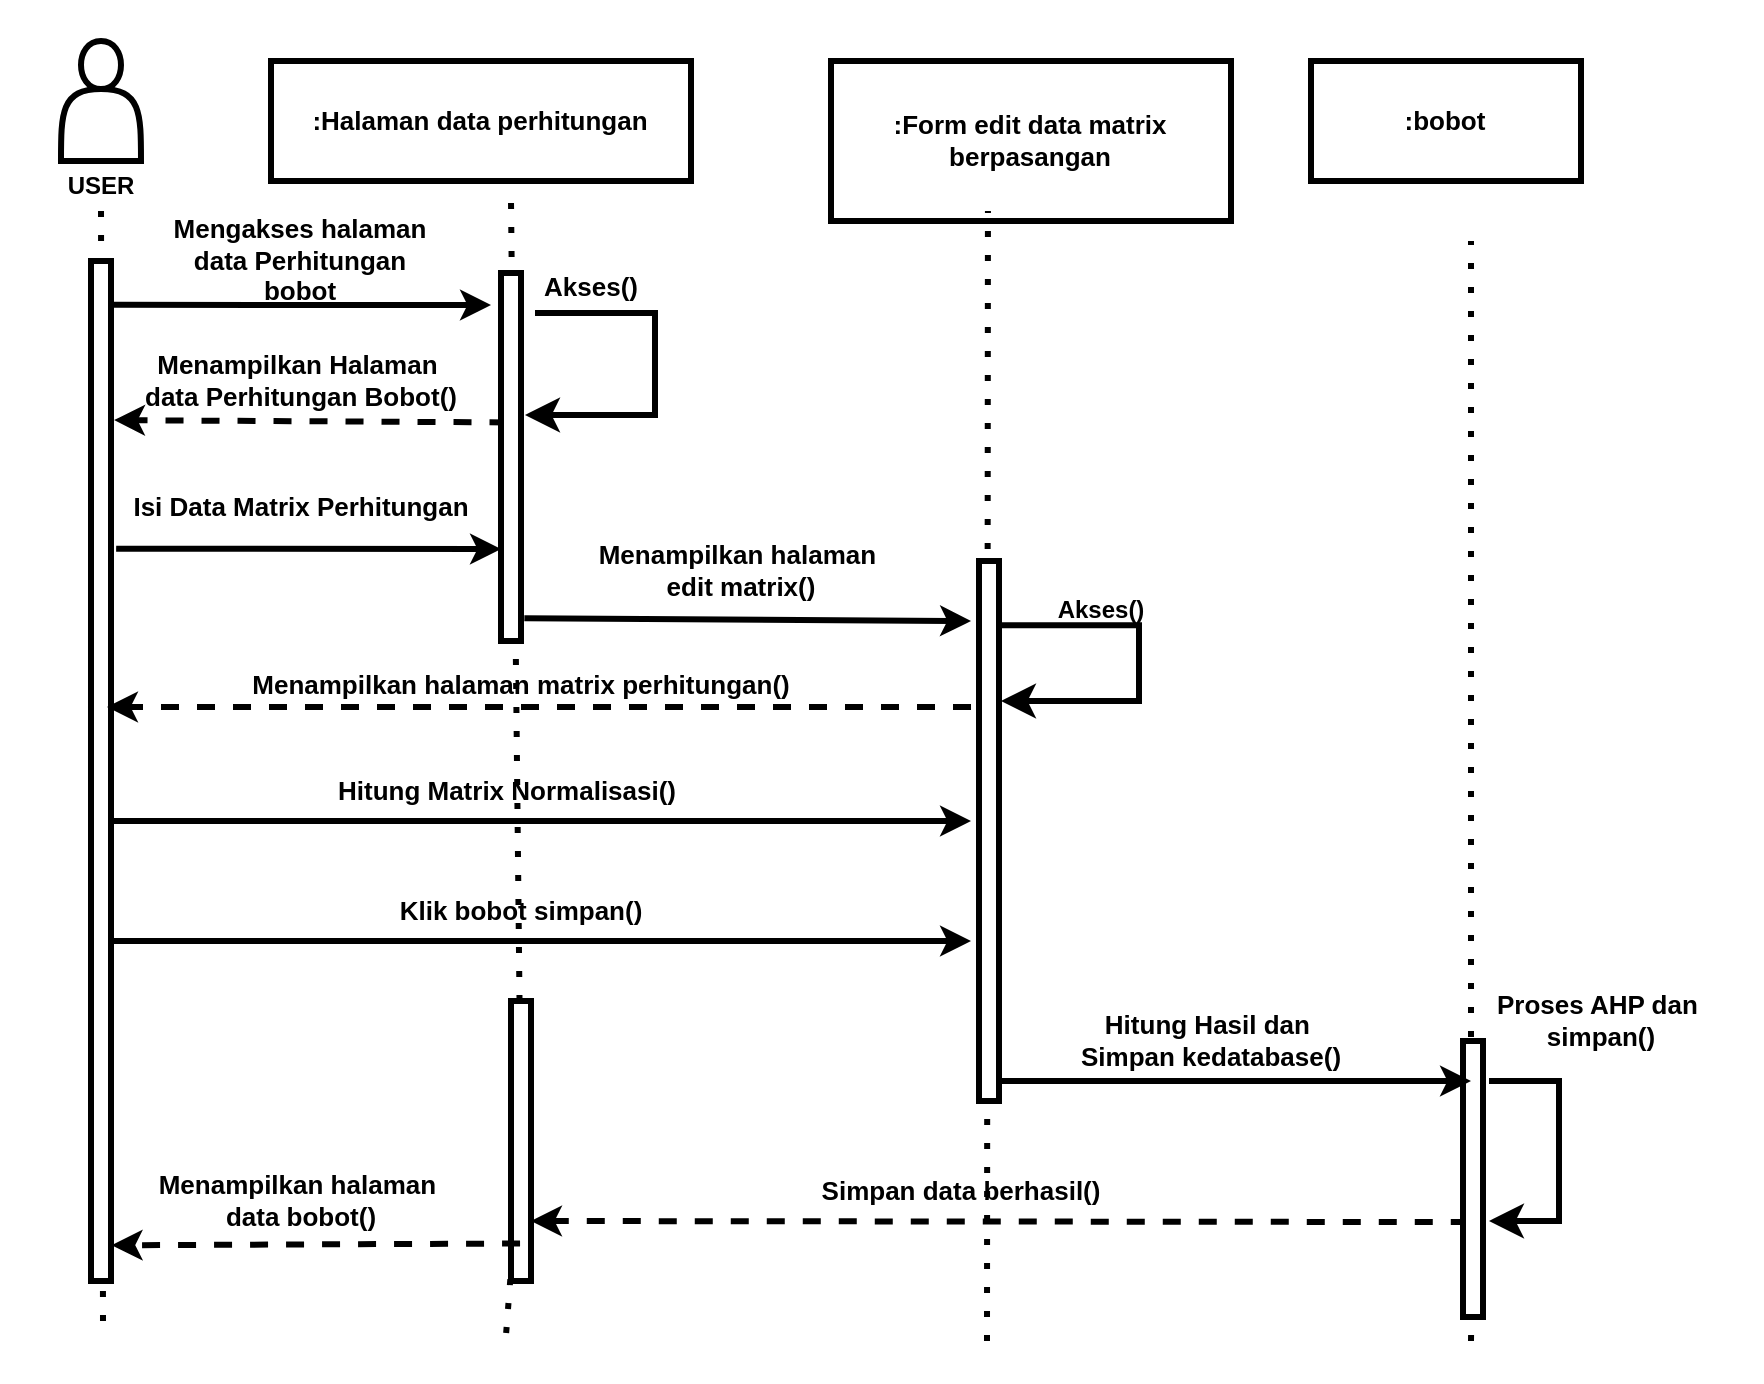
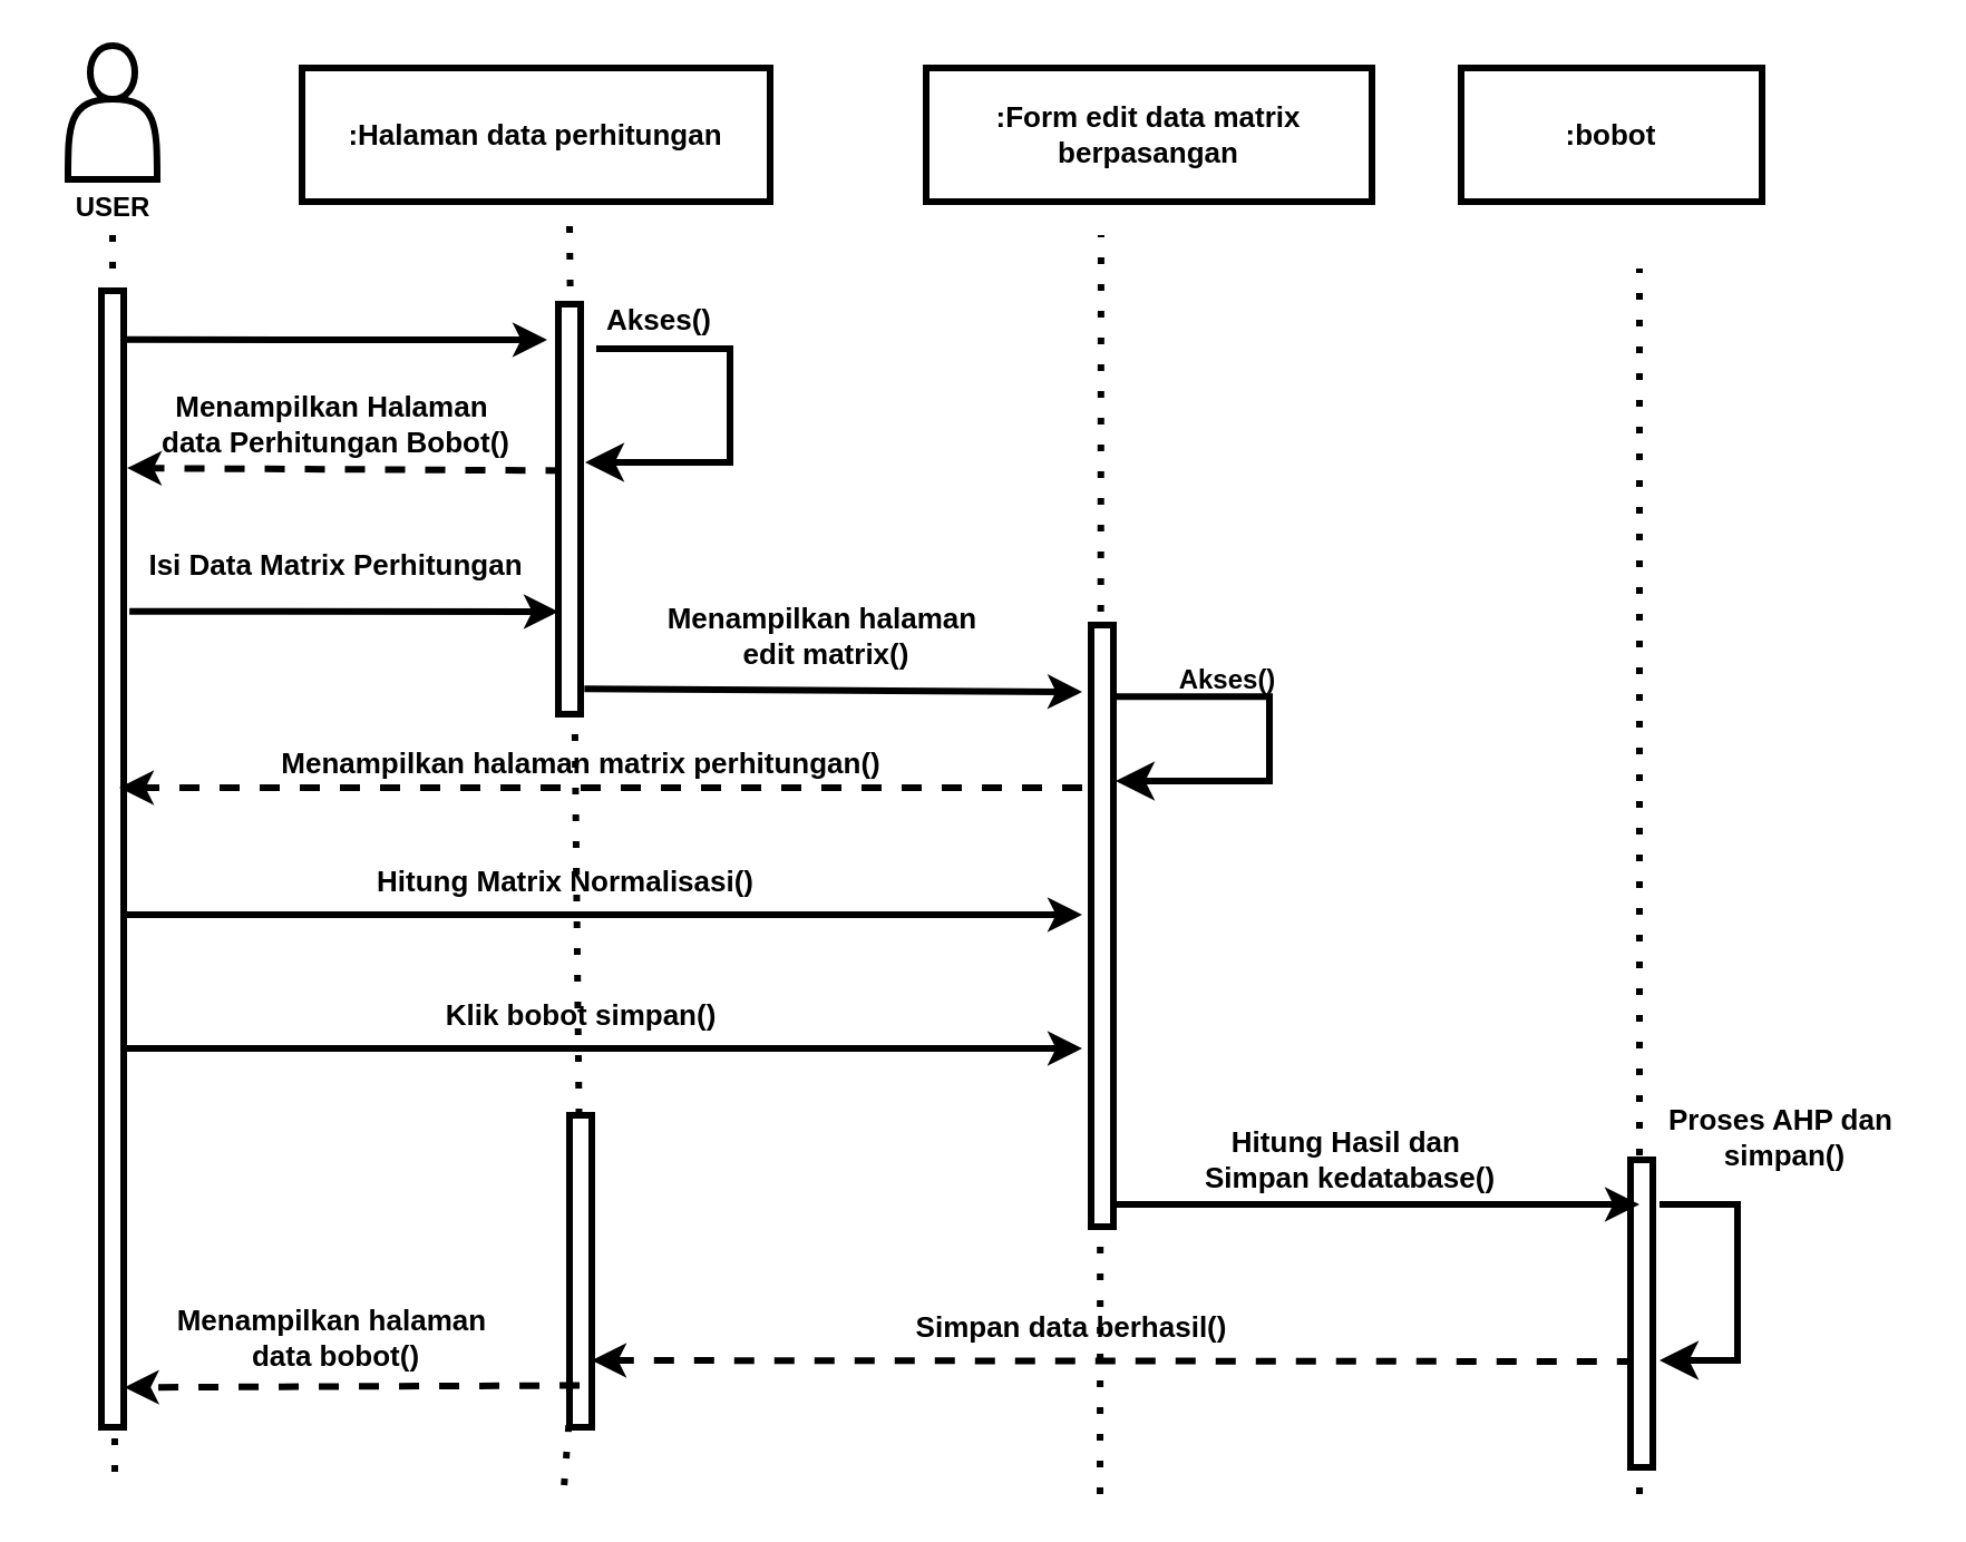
- <mxCell id="3" value="&lt;span&gt;:Form edit data matrix berpasangan&lt;/span&gt;" style="rounded=0;whiteSpace=wrap;html=1;fillColor=none;strokeWidth=3;fontSize=13;fontStyle=1;fontColor=#000000;" vertex="1" parent="1"><mxGeometry x="415" y="30" width="200" height="80" as="geometry" /></mxCell>
+ <mxCell id="3" value="&lt;span&gt;:Form edit data matrix berpasangan&lt;/span&gt;" style="rounded=0;whiteSpace=wrap;html=1;fillColor=none;strokeWidth=3;fontSize=13;fontStyle=1;fontColor=#000000;" vertex="1" parent="1"><mxGeometry x="415" y="30" width="200" height="60" as="geometry" /></mxCell>
- <mxCell id="7" value="Mengakses halaman data Perhitungan bobot" style="text;html=1;align=center;verticalAlign=middle;whiteSpace=wrap;rounded=0;strokeWidth=3;fontSize=13;fontStyle=1;fontColor=#000000;" vertex="1" parent="1"><mxGeometry x="85" y="110" width="130" height="40" as="geometry" /></mxCell>
